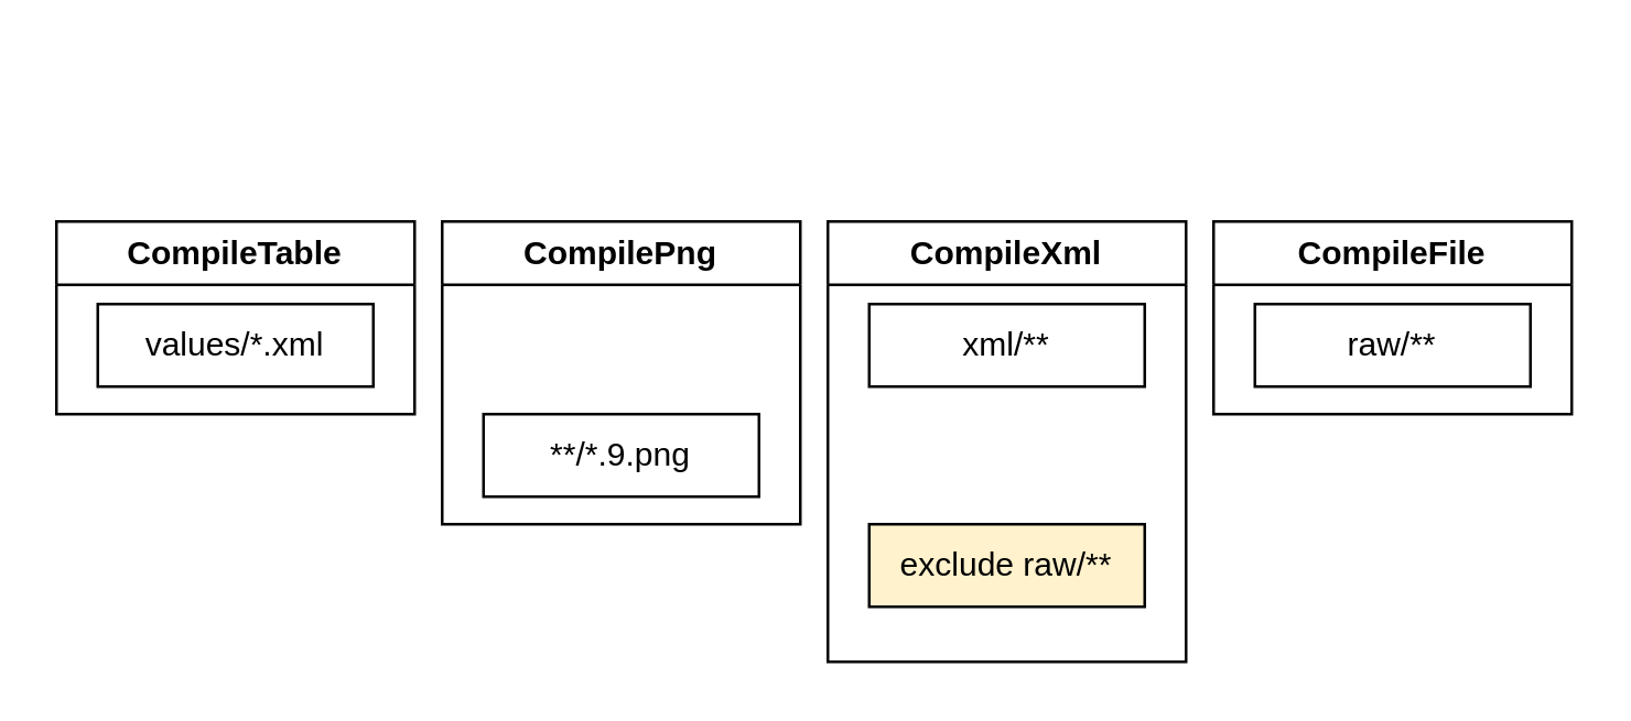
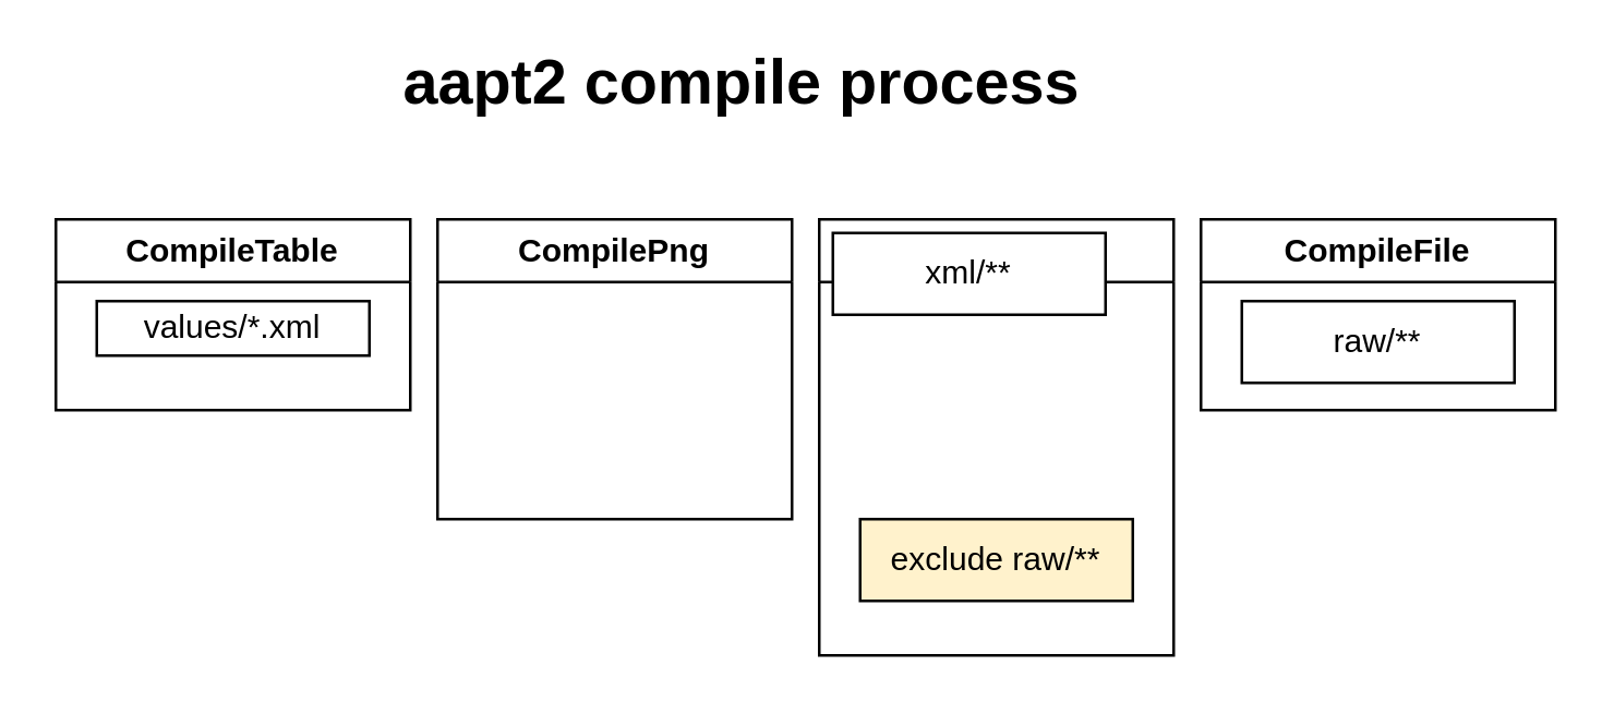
+ <mxCell id="2" value="aapt2 compile process&amp;nbsp;" style="text;html=1;strokeColor=none;fillColor=none;align=center;verticalAlign=middle;whiteSpace=wrap;rounded=0;fontStyle=1;fontSize=23;" vertex="1" parent="1"><mxGeometry x="130" y="20" width="290" height="20" as="geometry" /></mxCell>
- <mxCell id="4" value="values/*.xml" style="rounded=0;whiteSpace=wrap;html=1;" vertex="1" parent="3"><mxGeometry x="15" y="30" width="100" height="30" as="geometry" /></mxCell>
+ <mxCell id="4" value="values/*.xml" style="rounded=0;whiteSpace=wrap;html=1;" vertex="1" parent="3"><mxGeometry x="15" y="30" width="100" height="20" as="geometry" /></mxCell>
- <mxCell id="6" value="xml/**" style="rounded=0;whiteSpace=wrap;html=1;" vertex="1" parent="5"><mxGeometry x="15" y="30" width="100" height="30" as="geometry" /></mxCell>
+ <mxCell id="6" value="xml/**" style="rounded=0;whiteSpace=wrap;html=1;" vertex="1" parent="5"><mxGeometry x="5" y="5" width="100" height="30" as="geometry" /></mxCell>
- <mxCell id="9" value="**/*.9.png" style="rounded=0;whiteSpace=wrap;html=1;" vertex="1" parent="8"><mxGeometry x="15" y="70" width="100" height="30" as="geometry" /></mxCell>
